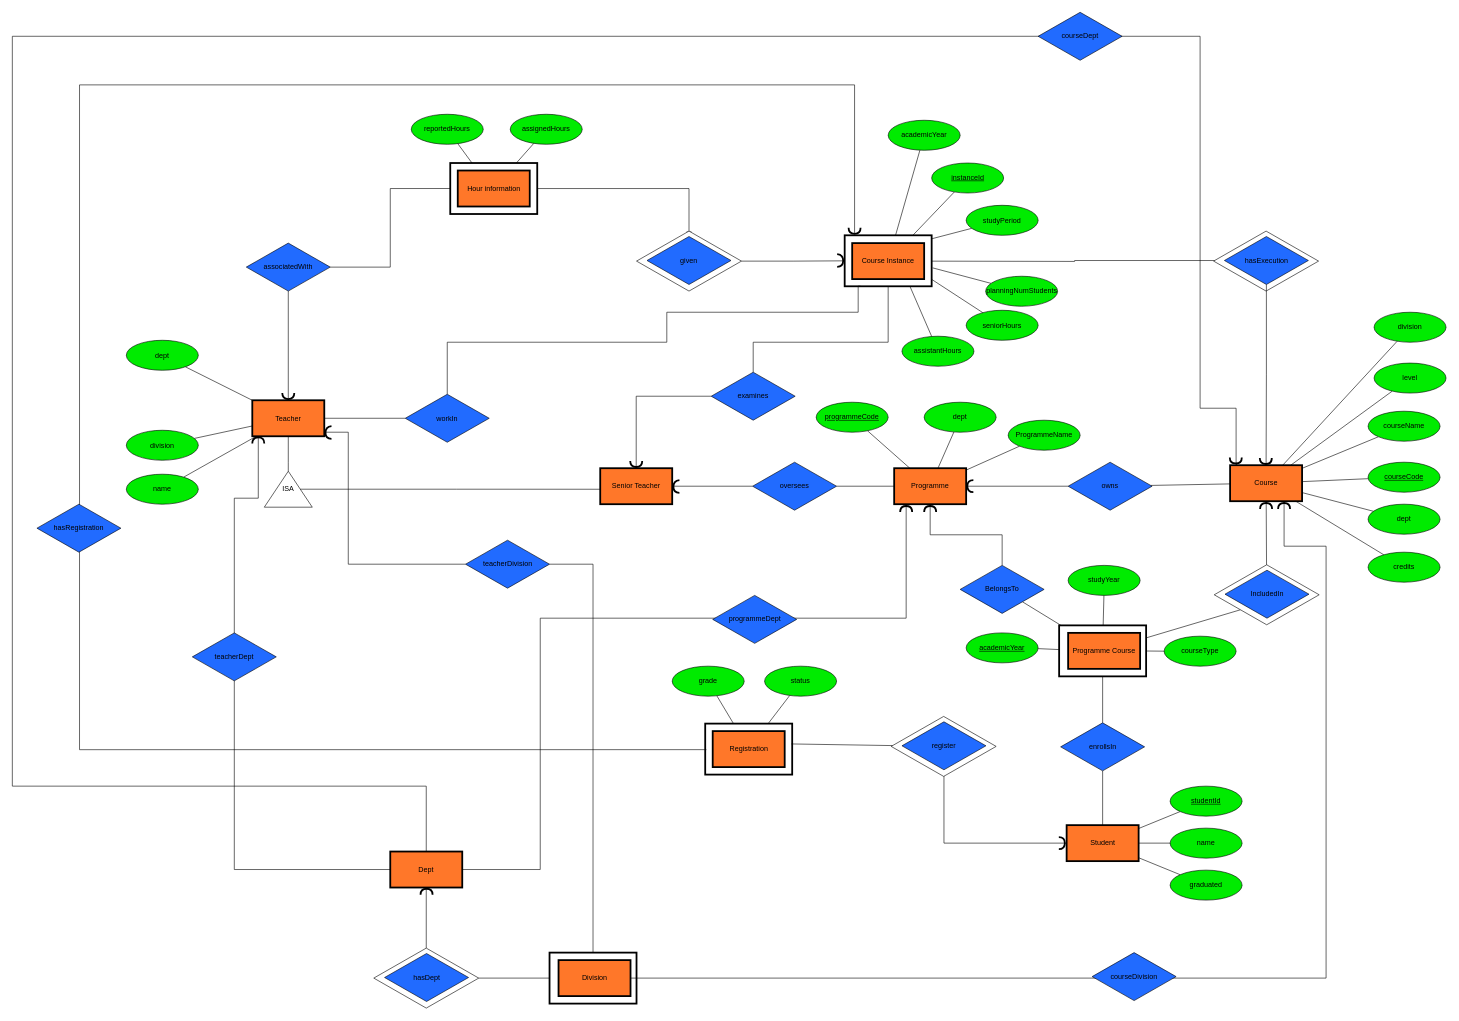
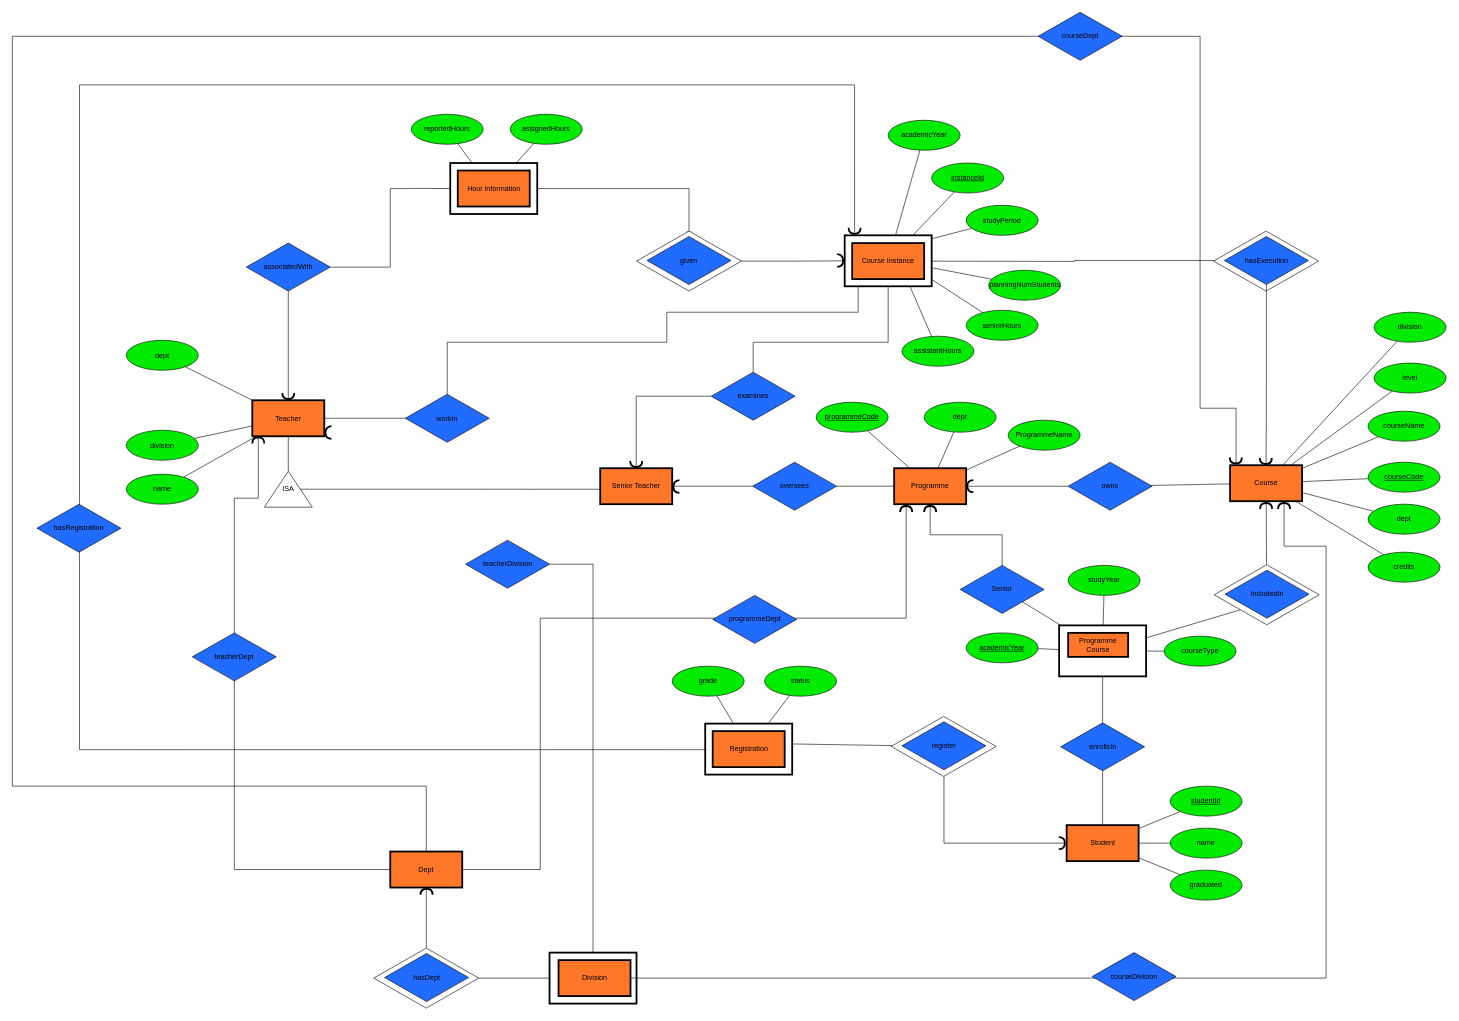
- <mxCell id="99" value="planningNumStudents" style="ellipse;whiteSpace=wrap;html=1;fillColor=#00EB00;" parent="1" vertex="1"><mxGeometry x="1642.5" y="460" width="120" height="50" as="geometry" /></mxCell>
+ <mxCell id="99" value="planningNumStudents" style="ellipse;whiteSpace=wrap;html=1;fillColor=#00EB00;" parent="1" vertex="1"><mxGeometry x="1647.5" y="450" width="120" height="50" as="geometry" /></mxCell>
- <mxCell id="137" style="edgeStyle=orthogonalEdgeStyle;rounded=0;orthogonalLoop=1;jettySize=auto;html=1;endArrow=none;endFill=0;" edge="1" parent="1" source="154" target="9"><mxGeometry relative="1" as="geometry"><Array as="points"><mxPoint x="580" y="940" /><mxPoint x="580" y="720" /></Array></mxGeometry></mxCell>
- <mxCell id="82" value="BelongsTo" style="rhombus;whiteSpace=wrap;html=1;fillColor=#216BFF;" parent="1" vertex="1"><mxGeometry x="1600" y="942" width="140" height="80" as="geometry" /></mxCell>
+ <mxCell id="82" value="Senior" style="rhombus;whiteSpace=wrap;html=1;fillColor=#216BFF;" parent="1" vertex="1"><mxGeometry x="1600" y="942" width="140" height="80" as="geometry" /></mxCell>
- <mxCell id="79" value="Programme Course" style="rounded=0;whiteSpace=wrap;html=1;strokeWidth=3;fillColor=#FF7729;" parent="1" vertex="1"><mxGeometry x="1780" y="1054.5" width="120" height="60" as="geometry" /></mxCell>
+ <mxCell id="79" value="Programme Course" style="rounded=0;whiteSpace=wrap;html=1;strokeWidth=3;fillColor=#FF7729;" parent="1" vertex="1"><mxGeometry x="1780" y="1054.5" width="100" height="40" as="geometry" /></mxCell>
